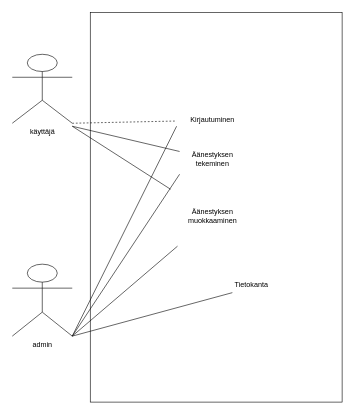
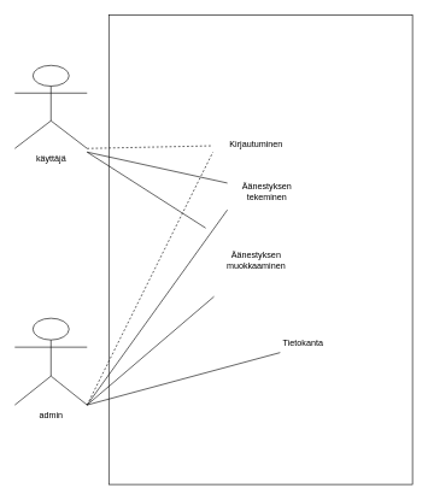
- <mxCell id="6" value="Äänestyksen tekeminen" style="text;html=1;strokeColor=none;fillColor=none;align=center;verticalAlign=middle;whiteSpace=wrap;rounded=0;shadow=0;" vertex="1" parent="1"><mxGeometry x="299" y="240" width="110" height="50" as="geometry" /></mxCell>
+ <mxCell id="6" value="Äänestyksen tekeminen" style="text;html=1;strokeColor=none;fillColor=none;align=center;verticalAlign=middle;whiteSpace=wrap;rounded=0;shadow=0;" vertex="1" parent="1"><mxGeometry x="314" y="240" width="110" height="50" as="geometry" /></mxCell>
- <mxCell id="13" value="" style="endArrow=none;html=1;exitX=1;exitY=1;exitDx=0;exitDy=0;exitPerimeter=0;entryX=0;entryY=0.75;entryDx=0;entryDy=0;" edge="1" parent="1" source="2" target="5"><mxGeometry width="50" height="50" relative="1" as="geometry"><mxPoint x="110" y="600" as="sourcePoint" /><mxPoint x="160" y="550" as="targetPoint" /></mxGeometry></mxCell>
+ <mxCell id="13" value="" style="endArrow=none;html=1;exitX=1;exitY=1;exitDx=0;exitDy=0;exitPerimeter=0;entryX=0;entryY=0.75;entryDx=0;entryDy=0;dashed=1;" edge="1" parent="1" source="2" target="5"><mxGeometry width="50" height="50" relative="1" as="geometry"><mxPoint x="110" y="600" as="sourcePoint" /><mxPoint x="160" y="550" as="targetPoint" /></mxGeometry></mxCell>
